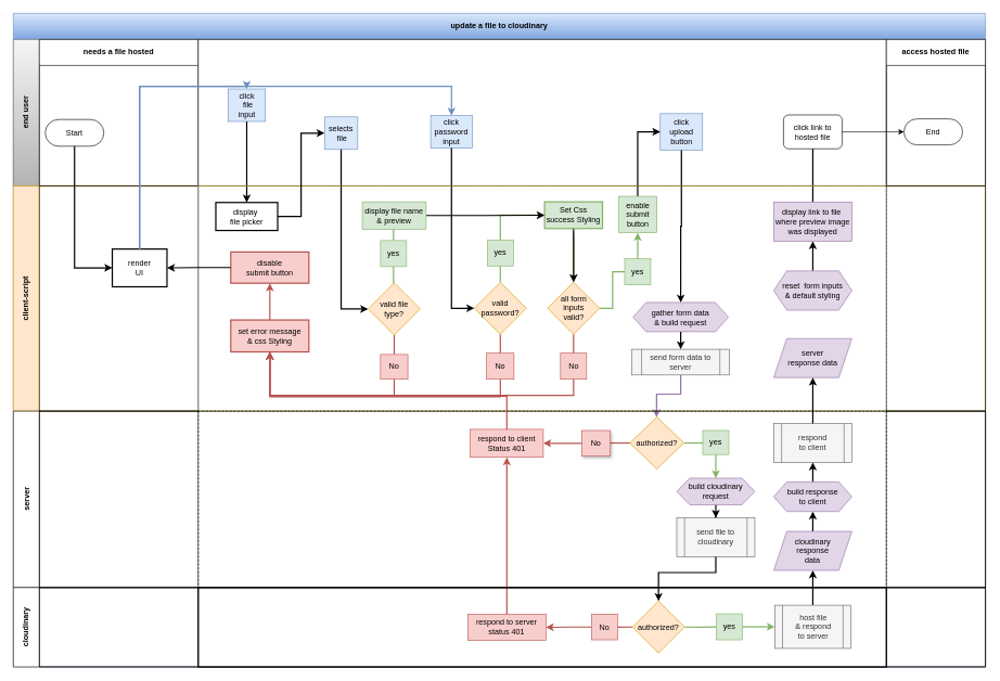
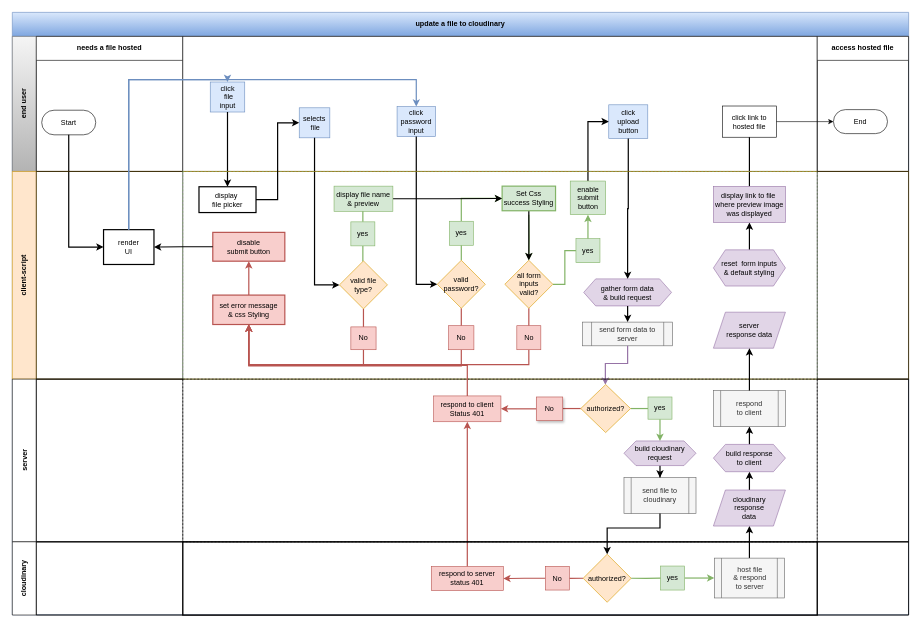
- <mxCell id="11" value="click link to hosted file" style="whiteSpace=wrap;html=1;rounded=1;" parent="6" vertex="1"><mxGeometry x="899" y="116" width="90" height="52" as="geometry" /></mxCell>
+ <mxCell id="11" value="click link to hosted file" style="rounded=0;whiteSpace=wrap;html=1;" parent="6" vertex="1"><mxGeometry x="899" y="116" width="90" height="52" as="geometry" /></mxCell>
